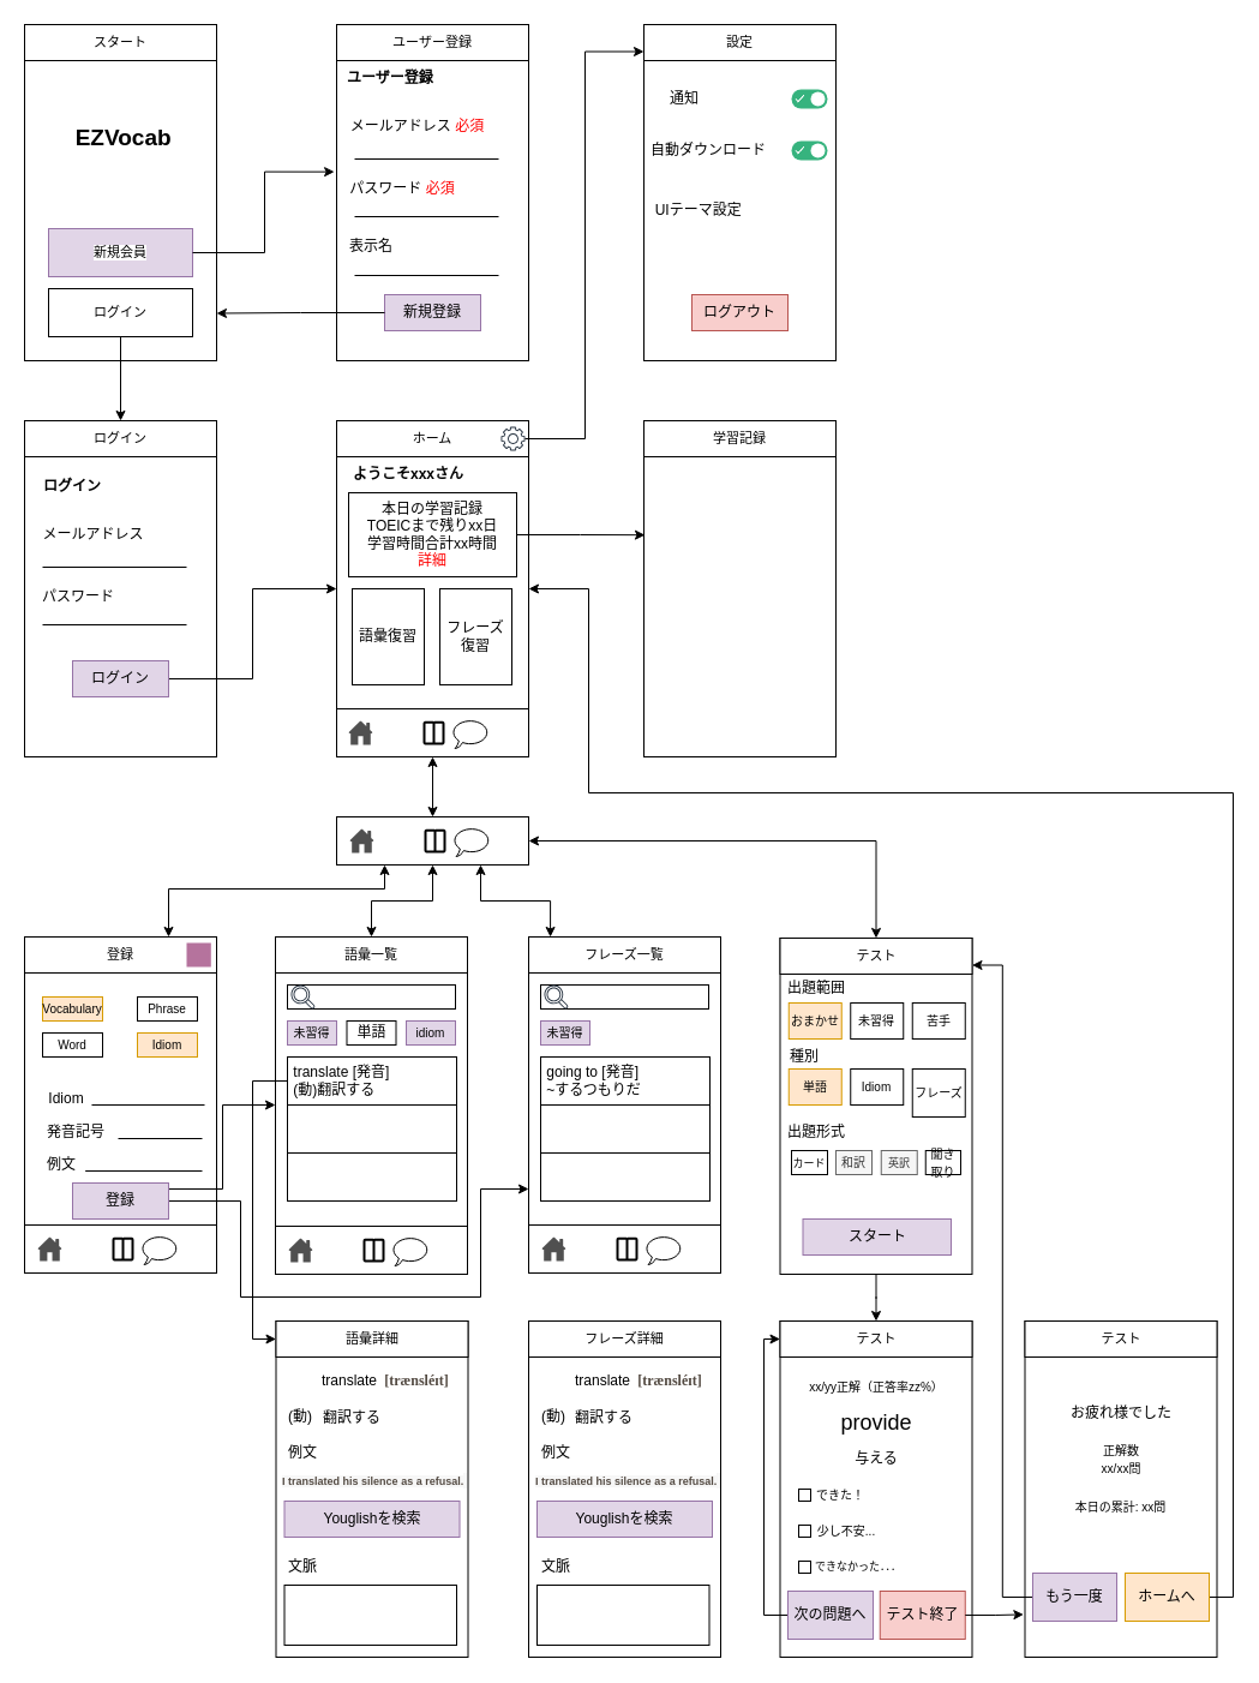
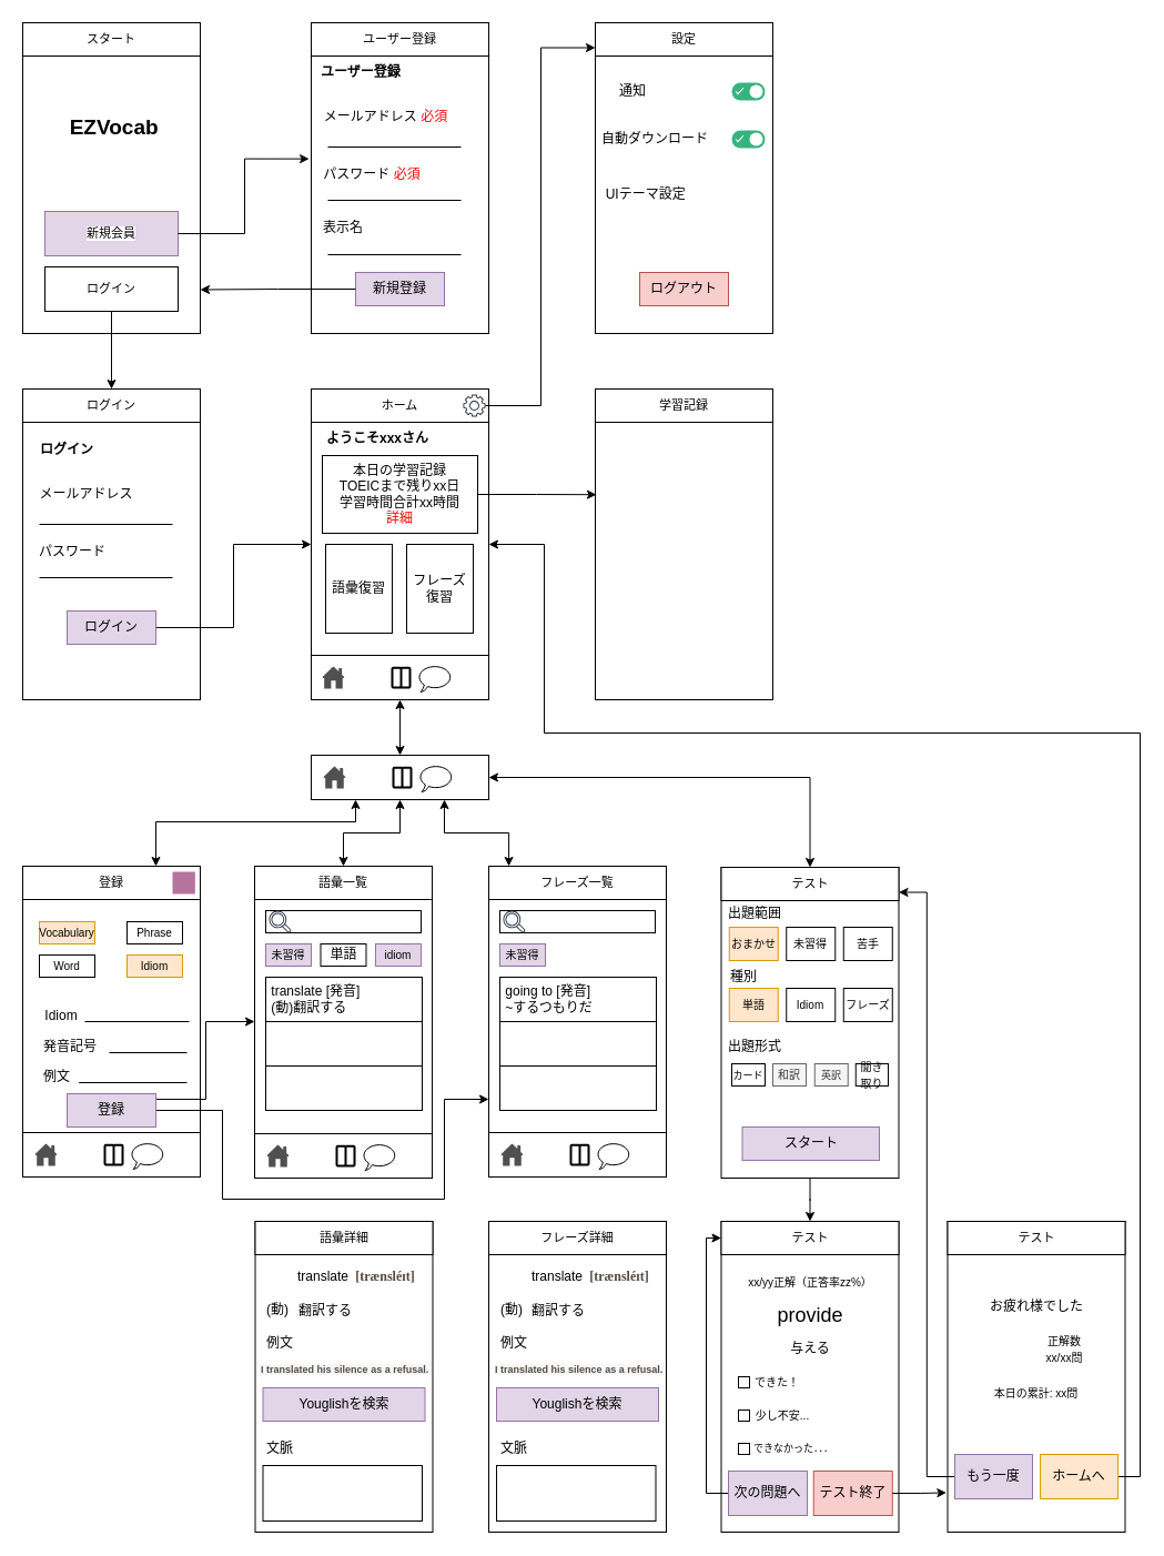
- <mxCell id="160" value="&lt;font style=&quot;font-size: 10px;&quot;&gt;フレーズ&lt;/font&gt;" style="whiteSpace=wrap;html=1;" vertex="1" parent="1"><mxGeometry x="759.75" y="890" width="44" height="40" as="geometry" /></mxCell>
+ <mxCell id="160" value="&lt;font style=&quot;font-size: 10px;&quot;&gt;フレーズ&lt;/font&gt;" style="whiteSpace=wrap;html=1;" vertex="1" parent="1"><mxGeometry x="759.75" y="890" width="44" height="30" as="geometry" /></mxCell>
- <mxCell id="92" style="edgeStyle=orthogonalEdgeStyle;rounded=0;orthogonalLoop=1;jettySize=auto;html=1;exitX=0;exitY=0.5;exitDx=0;exitDy=0;entryX=0;entryY=0.5;entryDx=0;entryDy=0;" edge="1" parent="1" source="93" target="106"><mxGeometry relative="1" as="geometry"><Array as="points"><mxPoint x="210" y="900" /><mxPoint x="210" y="1115" /></Array></mxGeometry></mxCell>
- <mxCell id="183" value="&lt;font style=&quot;font-size: 10px;&quot;&gt;正解数&lt;/font&gt;&lt;div&gt;&lt;span style=&quot;font-size: 10px;&quot;&gt;xx/xx問&lt;/span&gt;&lt;/div&gt;" style="text;strokeColor=none;align=center;fillColor=none;html=1;verticalAlign=middle;whiteSpace=wrap;rounded=0;" vertex="1" parent="1"><mxGeometry x="903.5" y="1200" width="60" height="30" as="geometry" /></mxCell>
+ <mxCell id="183" value="&lt;font style=&quot;font-size: 10px;&quot;&gt;正解数&lt;/font&gt;&lt;div&gt;&lt;span style=&quot;font-size: 10px;&quot;&gt;xx/xx問&lt;/span&gt;&lt;/div&gt;" style="text;strokeColor=none;align=center;fillColor=none;html=1;verticalAlign=middle;whiteSpace=wrap;rounded=0;" vertex="1" parent="1"><mxGeometry x="928.5" y="1200" width="60" height="30" as="geometry" /></mxCell>
